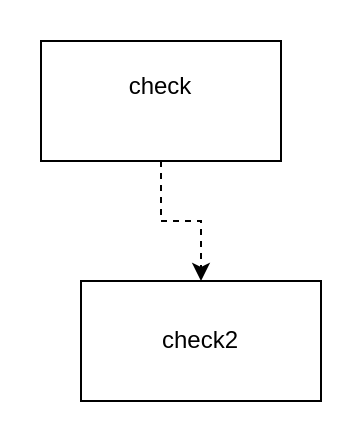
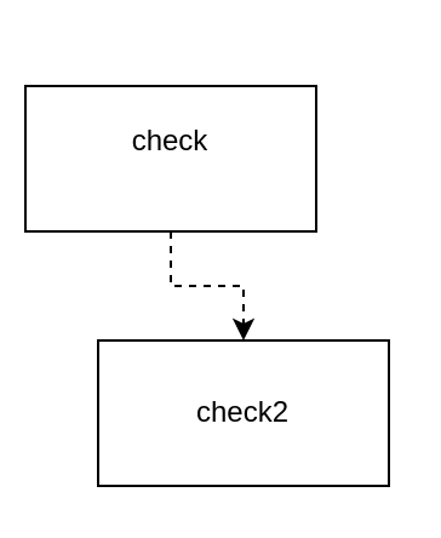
- <mxCell id="3" value="check&lt;div&gt;&lt;br&gt;&lt;/div&gt;" style="rounded=0;whiteSpace=wrap;html=1;" vertex="1" parent="1"><mxGeometry x="20" y="20" width="120" height="60" as="geometry" /></mxCell>
+ <mxCell id="3" value="check&lt;div&gt;&lt;br&gt;&lt;/div&gt;" style="rounded=0;whiteSpace=wrap;html=1;" vertex="1" parent="1"><mxGeometry x="10" y="35" width="120" height="60" as="geometry" /></mxCell>
